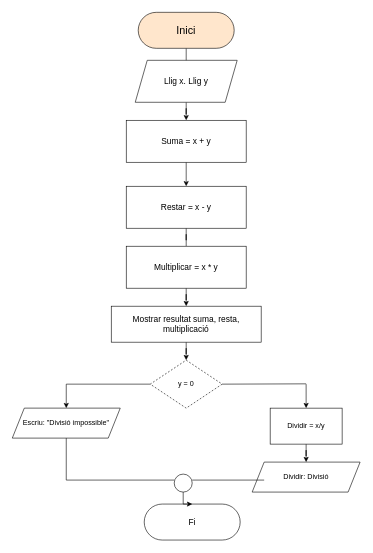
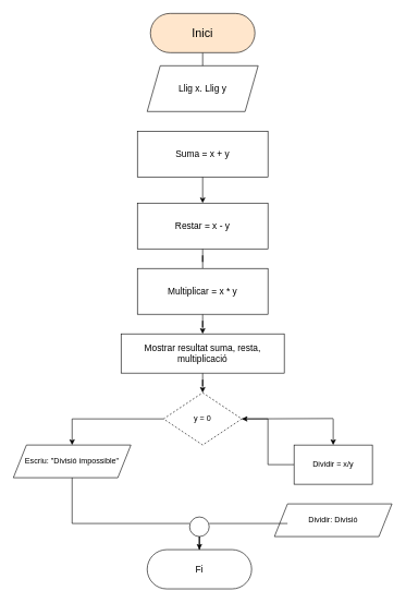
- <mxCell id="13" style="edgeStyle=orthogonalEdgeStyle;rounded=0;orthogonalLoop=1;jettySize=auto;html=1;entryX=0.5;entryY=0;entryDx=0;entryDy=0;" edge="1" parent="1" source="14" target="6"><mxGeometry relative="1" as="geometry" /></mxCell>
- <mxCell id="21" style="edgeStyle=orthogonalEdgeStyle;rounded=0;orthogonalLoop=1;jettySize=auto;html=1;entryX=0.5;entryY=0;entryDx=0;entryDy=0;" edge="1" parent="1" source="22" target="23"><mxGeometry relative="1" as="geometry" /></mxCell>
+ <mxCell id="21" style="edgeStyle=orthogonalEdgeStyle;rounded=0;orthogonalLoop=1;jettySize=auto;html=1;" edge="1" parent="1" source="22" target="17"><mxGeometry relative="1" as="geometry" /></mxCell>
- <mxCell id="4" value="&lt;font style=&quot;font-size: 14px&quot;&gt;Fi&lt;/font&gt;" style="rounded=1;whiteSpace=wrap;html=1;arcSize=50;" parent="1" vertex="1"><mxGeometry x="240" y="840" width="160" height="60" as="geometry" /></mxCell>
+ <mxCell id="4" value="&lt;font style=&quot;font-size: 14px&quot;&gt;Fi&lt;/font&gt;" style="rounded=1;whiteSpace=wrap;html=1;arcSize=50;" parent="1" vertex="1"><mxGeometry x="225" y="840" width="160" height="60" as="geometry" /></mxCell>
